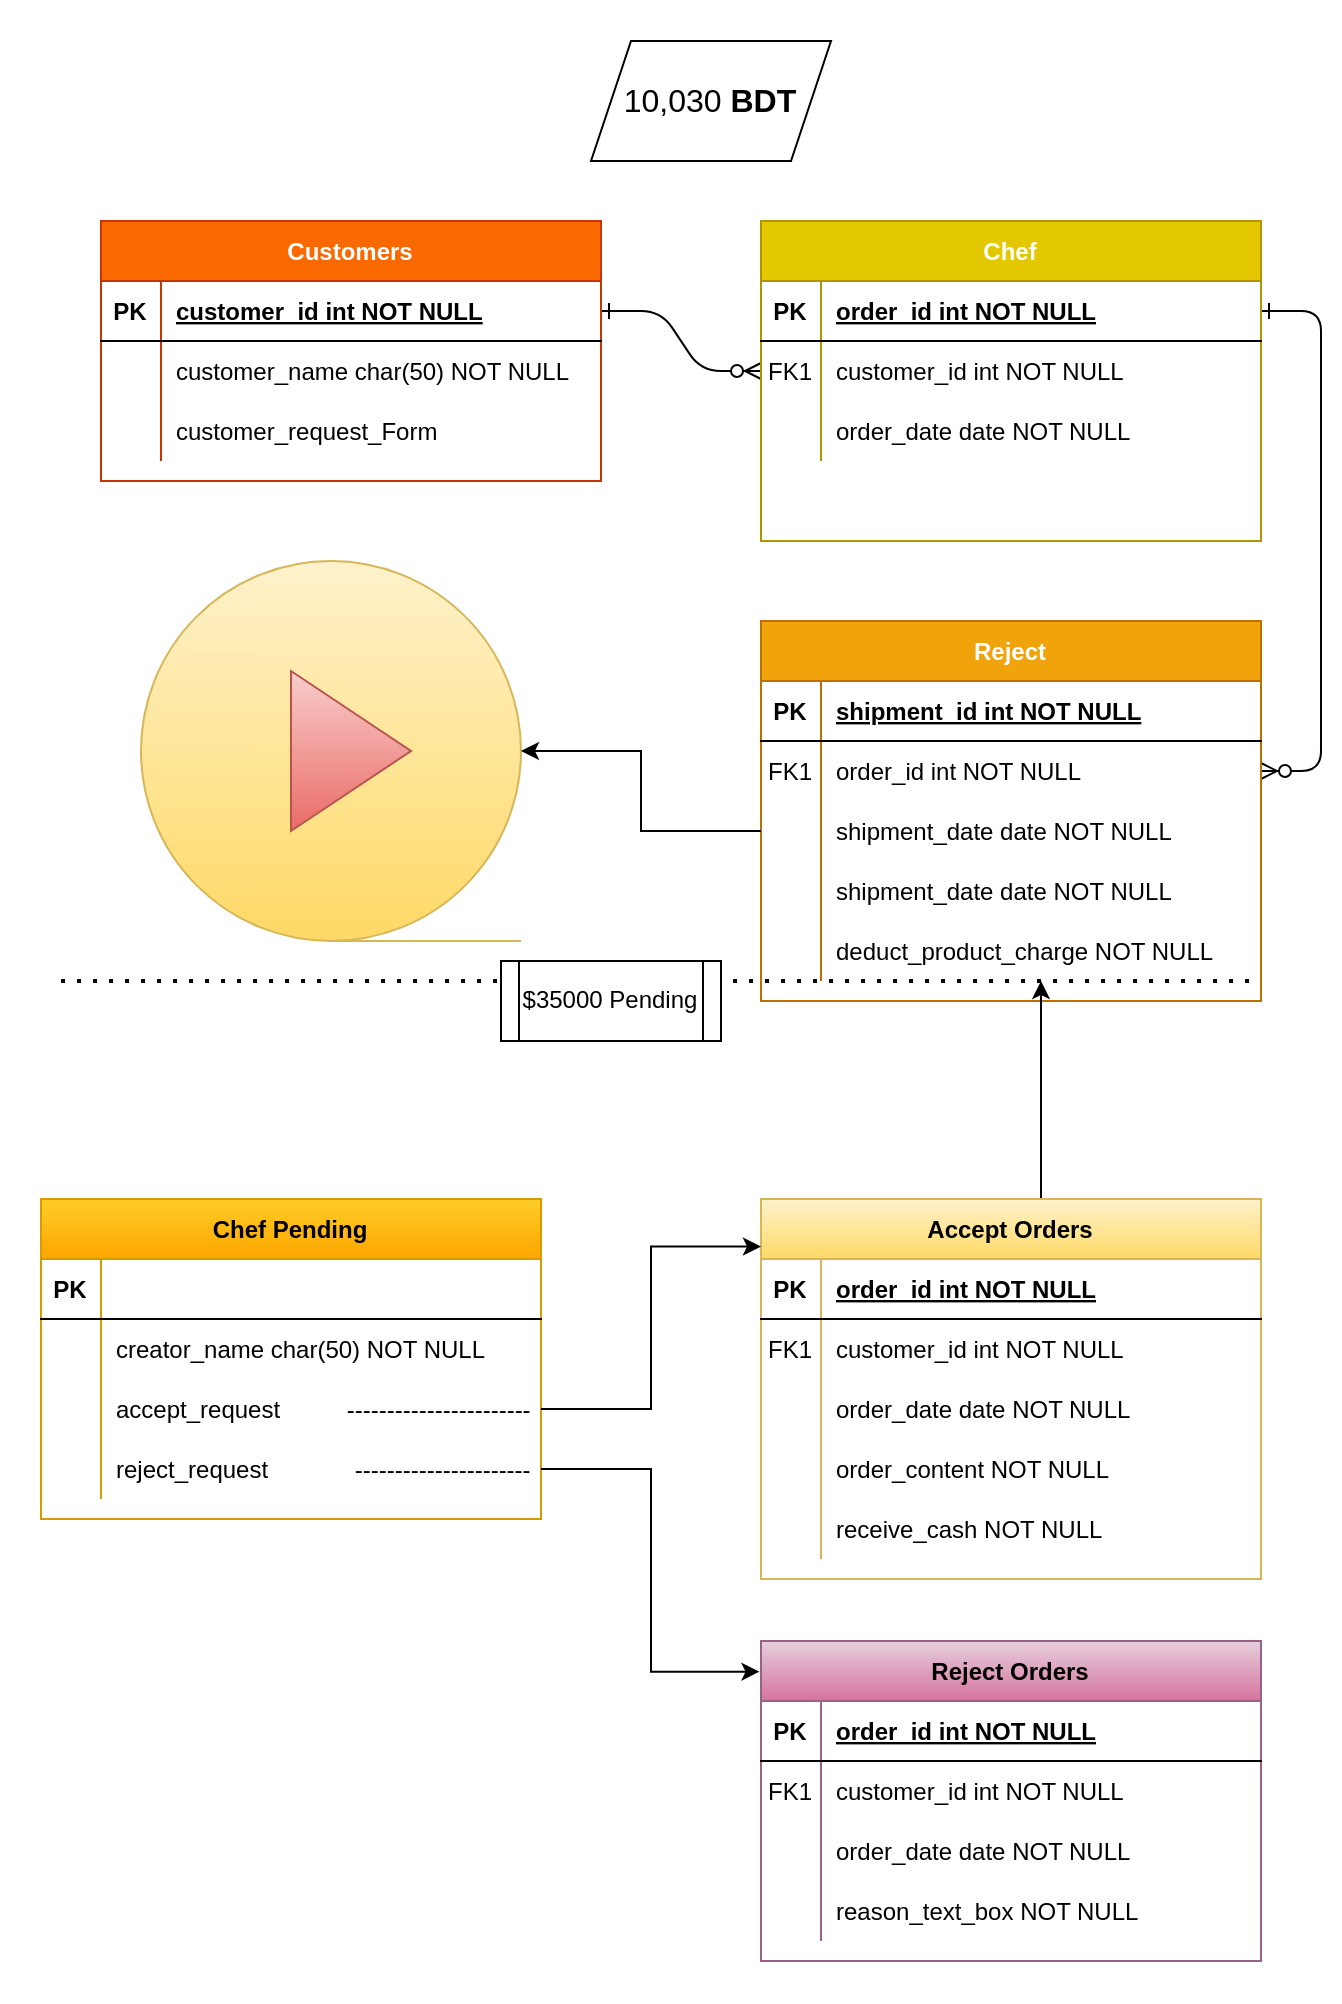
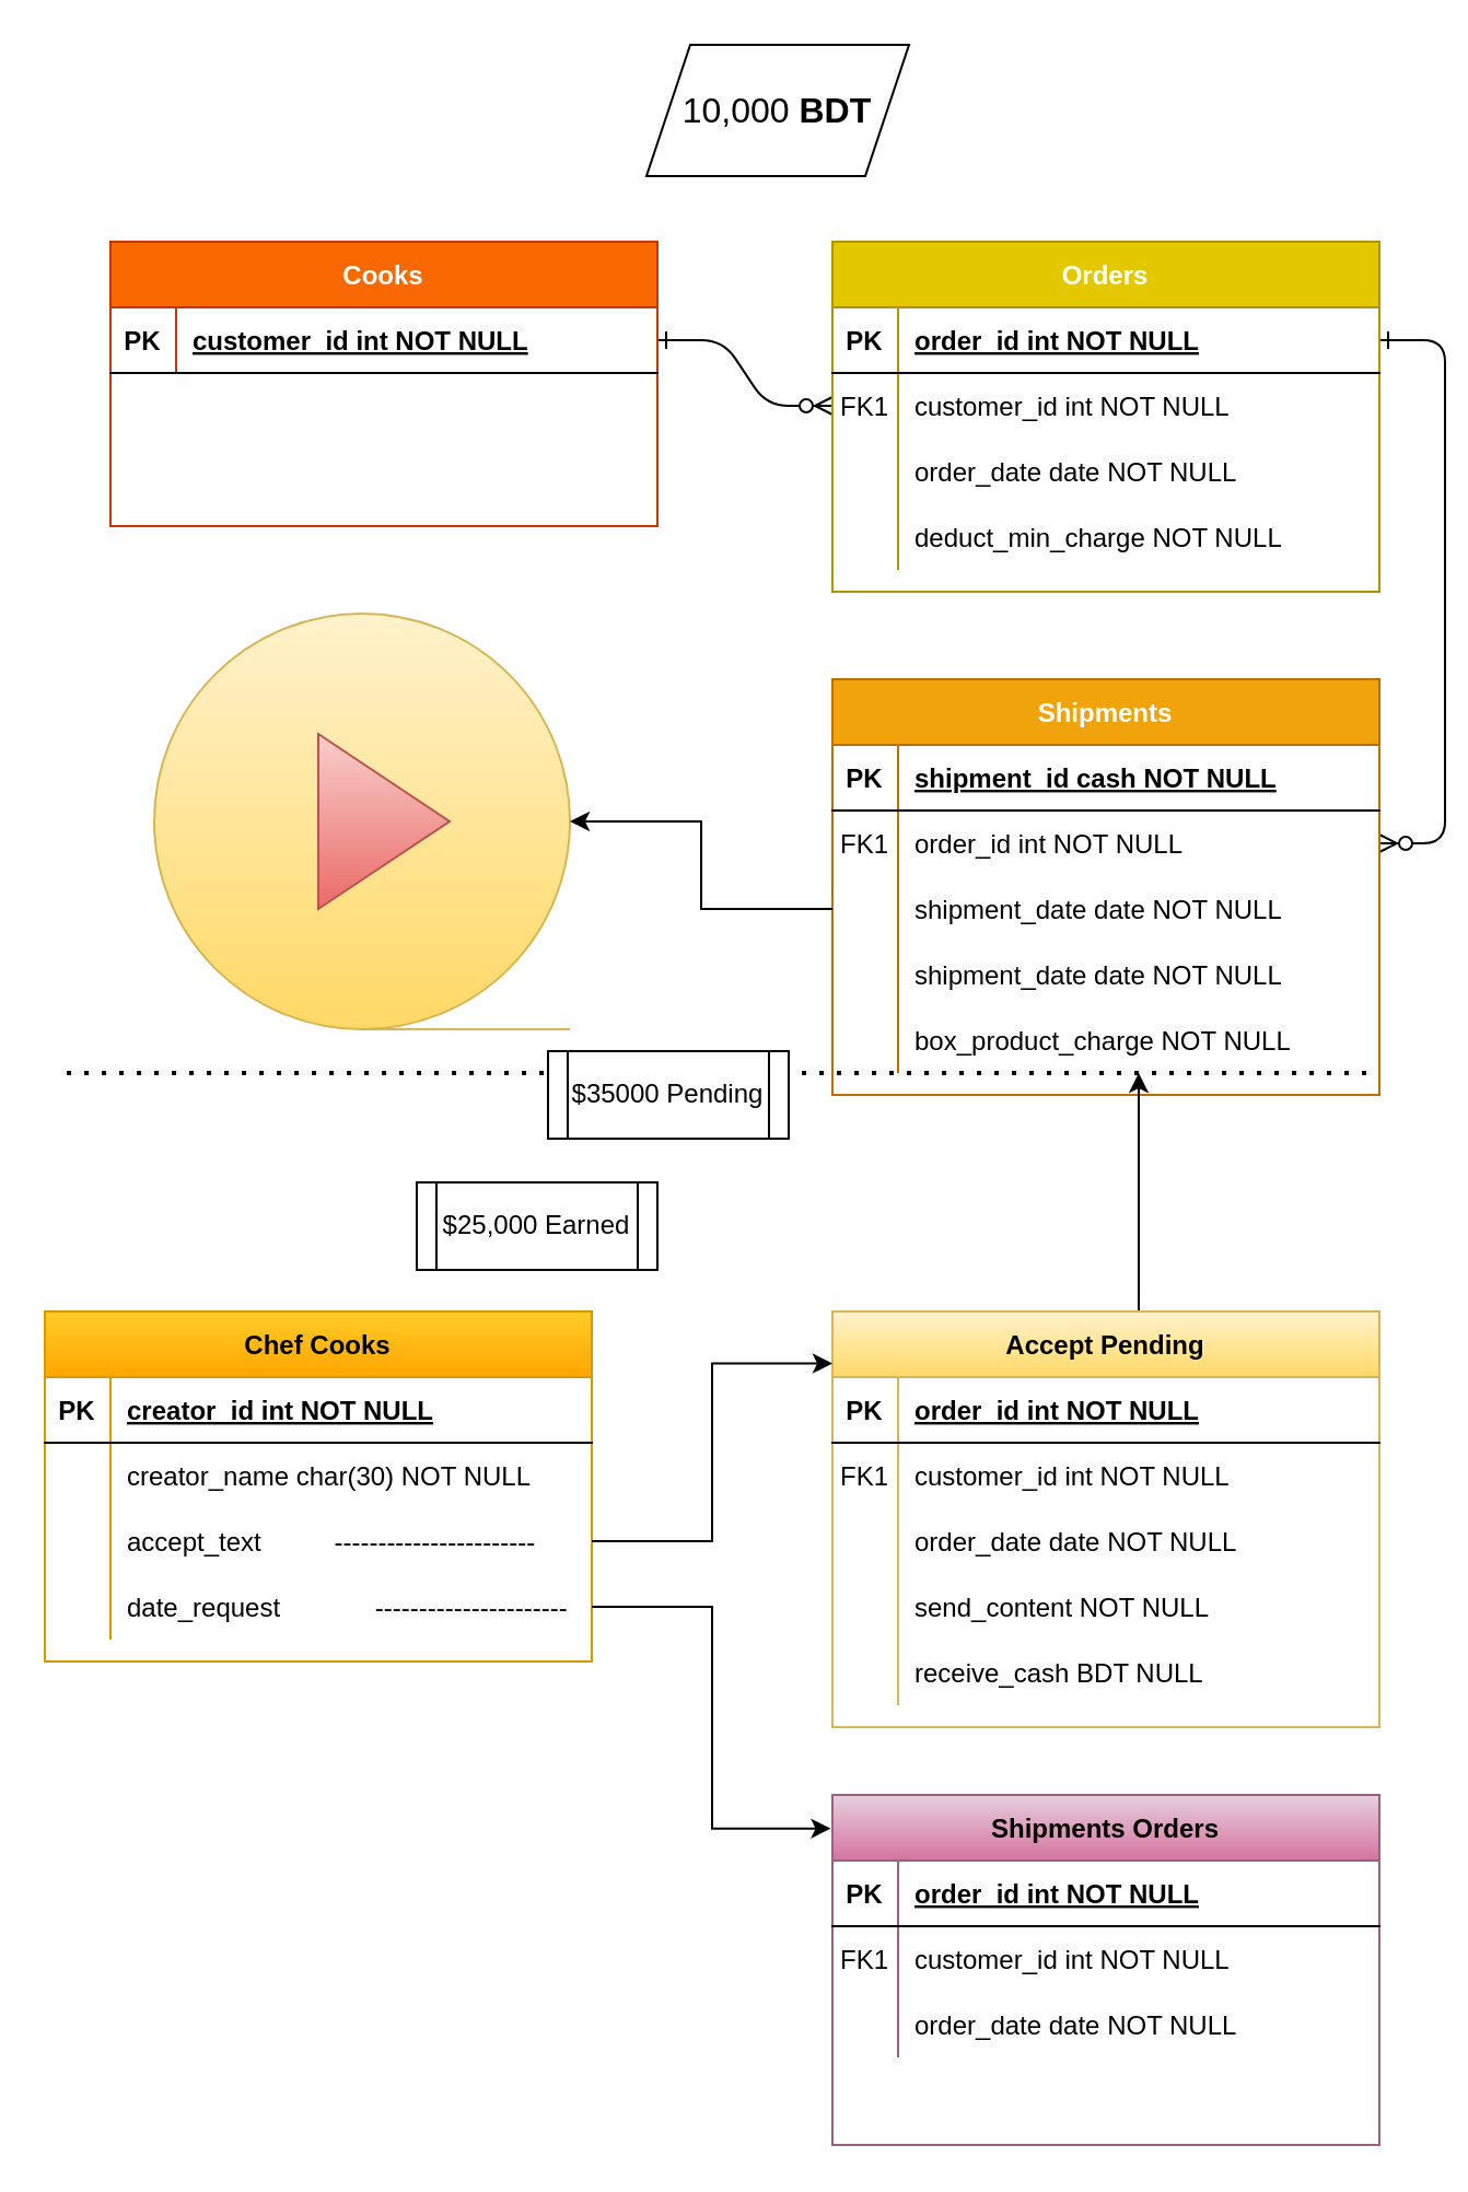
- <mxCell id="27" value="&lt;font style=&quot;font-size: 16px&quot;&gt;10,030 &lt;b&gt;BDT&lt;/b&gt;&lt;/font&gt;" style="shape=parallelogram;perimeter=parallelogramPerimeter;whiteSpace=wrap;html=1;fixedSize=1;" vertex="1" parent="1"><mxGeometry x="295" y="20" width="120" height="60" as="geometry" /></mxCell>
+ <mxCell id="27" value="&lt;font style=&quot;font-size: 16px&quot;&gt;10,000 &lt;b&gt;BDT&lt;/b&gt;&lt;/font&gt;" style="shape=parallelogram;perimeter=parallelogramPerimeter;whiteSpace=wrap;html=1;fixedSize=1;" vertex="1" parent="1"><mxGeometry x="295" y="20" width="120" height="60" as="geometry" /></mxCell>
- <mxCell id="17" value="Customers" style="shape=table;startSize=30;container=1;collapsible=1;childLayout=tableLayout;fixedRows=1;rowLines=0;fontStyle=1;align=center;resizeLast=1;fillColor=#fa6800;strokeColor=#C73500;fontColor=#ffffff;" parent="1" vertex="1"><mxGeometry x="50" y="110" width="250" height="130" as="geometry"><mxRectangle x="120" y="120" width="100" height="30" as="alternateBounds" /></mxGeometry></mxCell>
+ <mxCell id="17" value="Cooks" style="shape=table;startSize=30;container=1;collapsible=1;childLayout=tableLayout;fixedRows=1;rowLines=0;fontStyle=1;align=center;resizeLast=1;fillColor=#fa6800;strokeColor=#C73500;fontColor=#ffffff;" parent="1" vertex="1"><mxGeometry x="50" y="110" width="250" height="130" as="geometry"><mxRectangle x="120" y="120" width="100" height="30" as="alternateBounds" /></mxGeometry></mxCell>
- <mxCell id="4" value="Chef" style="shape=table;startSize=30;container=1;collapsible=1;childLayout=tableLayout;fixedRows=1;rowLines=0;fontStyle=1;align=center;resizeLast=1;fillColor=#e3c800;strokeColor=#B09500;fontColor=#ffffff;" parent="1" vertex="1"><mxGeometry x="380" y="110" width="250" height="160" as="geometry" /></mxCell>
+ <mxCell id="4" value="Orders" style="shape=table;startSize=30;container=1;collapsible=1;childLayout=tableLayout;fixedRows=1;rowLines=0;fontStyle=1;align=center;resizeLast=1;fillColor=#e3c800;strokeColor=#B09500;fontColor=#ffffff;" parent="1" vertex="1"><mxGeometry x="380" y="110" width="250" height="160" as="geometry" /></mxCell>
- <mxCell id="23" value="customer_name char(50) NOT NULL" style="shape=partialRectangle;overflow=hidden;connectable=0;fillColor=none;top=0;left=0;bottom=0;right=0;align=left;spacingLeft=6;" parent="21" vertex="1"><mxGeometry x="30" width="220" height="30" as="geometry" /></mxCell>
- <mxCell id="26" value="customer_request_Form " style="shape=partialRectangle;overflow=hidden;connectable=0;fillColor=none;top=0;left=0;bottom=0;right=0;align=left;spacingLeft=6;" vertex="1" parent="24"><mxGeometry x="30" width="220" height="30" as="geometry" /></mxCell>
+ <mxCell id="16" value="deduct_min_charge NOT NULL" style="shape=partialRectangle;overflow=hidden;connectable=0;fillColor=none;top=0;left=0;bottom=0;right=0;align=left;spacingLeft=6;" vertex="1" parent="14"><mxGeometry x="30" width="220" height="30" as="geometry" /></mxCell>
- <mxCell id="28" value="Reject" style="shape=table;startSize=30;container=1;collapsible=1;childLayout=tableLayout;fixedRows=1;rowLines=0;fontStyle=1;align=center;resizeLast=1;fillColor=#f0a30a;strokeColor=#BD7000;fontColor=#ffffff;" parent="1" vertex="1"><mxGeometry x="380" y="310" width="250" height="190" as="geometry"><mxRectangle x="450" y="280" width="90" height="30" as="alternateBounds" /></mxGeometry></mxCell>
+ <mxCell id="28" value="Shipments" style="shape=table;startSize=30;container=1;collapsible=1;childLayout=tableLayout;fixedRows=1;rowLines=0;fontStyle=1;align=center;resizeLast=1;fillColor=#f0a30a;strokeColor=#BD7000;fontColor=#ffffff;" parent="1" vertex="1"><mxGeometry x="380" y="310" width="250" height="190" as="geometry"><mxRectangle x="450" y="280" width="90" height="30" as="alternateBounds" /></mxGeometry></mxCell>
- <mxCell id="31" value="shipment_id int NOT NULL " style="shape=partialRectangle;overflow=hidden;connectable=0;fillColor=none;top=0;left=0;bottom=0;right=0;align=left;spacingLeft=6;fontStyle=5;" parent="29" vertex="1"><mxGeometry x="30" width="220" height="30" as="geometry" /></mxCell>
+ <mxCell id="31" value="shipment_id cash NOT NULL " style="shape=partialRectangle;overflow=hidden;connectable=0;fillColor=none;top=0;left=0;bottom=0;right=0;align=left;spacingLeft=6;fontStyle=5;" parent="29" vertex="1"><mxGeometry x="30" width="220" height="30" as="geometry" /></mxCell>
- <mxCell id="43" value="deduct_product_charge NOT NULL" style="shape=partialRectangle;overflow=hidden;connectable=0;fillColor=none;top=0;left=0;bottom=0;right=0;align=left;spacingLeft=6;" vertex="1" parent="41"><mxGeometry x="30" width="220" height="30" as="geometry" /></mxCell>
+ <mxCell id="43" value="box_product_charge NOT NULL" style="shape=partialRectangle;overflow=hidden;connectable=0;fillColor=none;top=0;left=0;bottom=0;right=0;align=left;spacingLeft=6;" vertex="1" parent="41"><mxGeometry x="30" width="220" height="30" as="geometry" /></mxCell>
+ <mxCell id="76" value="$25,000 Earned" style="shape=process;whiteSpace=wrap;html=1;backgroundOutline=1;size=0.083;" vertex="1" parent="1"><mxGeometry x="190" y="540" width="110" height="40" as="geometry" /></mxCell>
- <mxCell id="44" value="Chef Pending" style="shape=table;startSize=30;container=1;collapsible=1;childLayout=tableLayout;fixedRows=1;rowLines=0;fontStyle=1;align=center;resizeLast=1;fillColor=#ffcd28;strokeColor=#d79b00;gradientColor=#ffa500;" vertex="1" parent="1"><mxGeometry x="20" y="599" width="250" height="160" as="geometry"><mxRectangle x="120" y="120" width="100" height="30" as="alternateBounds" /></mxGeometry></mxCell>
+ <mxCell id="44" value="Chef Cooks" style="shape=table;startSize=30;container=1;collapsible=1;childLayout=tableLayout;fixedRows=1;rowLines=0;fontStyle=1;align=center;resizeLast=1;fillColor=#ffcd28;strokeColor=#d79b00;gradientColor=#ffa500;" vertex="1" parent="1"><mxGeometry x="20" y="599" width="250" height="160" as="geometry"><mxRectangle x="120" y="120" width="100" height="30" as="alternateBounds" /></mxGeometry></mxCell>
- <mxCell id="58" value="Accept Orders" style="shape=table;startSize=30;container=1;collapsible=1;childLayout=tableLayout;fixedRows=1;rowLines=0;fontStyle=1;align=center;resizeLast=1;fillColor=#fff2cc;strokeColor=#d6b656;gradientColor=#ffd966;" vertex="1" parent="1"><mxGeometry x="380" y="599" width="250" height="190" as="geometry" /></mxCell>
+ <mxCell id="58" value="Accept Pending" style="shape=table;startSize=30;container=1;collapsible=1;childLayout=tableLayout;fixedRows=1;rowLines=0;fontStyle=1;align=center;resizeLast=1;fillColor=#fff2cc;strokeColor=#d6b656;gradientColor=#ffd966;" vertex="1" parent="1"><mxGeometry x="380" y="599" width="250" height="190" as="geometry" /></mxCell>
+ <mxCell id="47" value="creator_id int NOT NULL " style="shape=partialRectangle;overflow=hidden;connectable=0;fillColor=none;top=0;left=0;bottom=0;right=0;align=left;spacingLeft=6;fontStyle=5;" vertex="1" parent="45"><mxGeometry x="30" width="220" height="30" as="geometry" /></mxCell>
- <mxCell id="50" value="creator_name char(50) NOT NULL" style="shape=partialRectangle;overflow=hidden;connectable=0;fillColor=none;top=0;left=0;bottom=0;right=0;align=left;spacingLeft=6;" vertex="1" parent="48"><mxGeometry x="30" width="220" height="30" as="geometry" /></mxCell>
+ <mxCell id="50" value="creator_name char(30) NOT NULL" style="shape=partialRectangle;overflow=hidden;connectable=0;fillColor=none;top=0;left=0;bottom=0;right=0;align=left;spacingLeft=6;" vertex="1" parent="48"><mxGeometry x="30" width="220" height="30" as="geometry" /></mxCell>
- <mxCell id="53" value="accept_request          -----------------------" style="shape=partialRectangle;overflow=hidden;connectable=0;fillColor=none;top=0;left=0;bottom=0;right=0;align=left;spacingLeft=6;" vertex="1" parent="51"><mxGeometry x="30" width="220" height="30" as="geometry" /></mxCell>
+ <mxCell id="53" value="accept_text          -----------------------" style="shape=partialRectangle;overflow=hidden;connectable=0;fillColor=none;top=0;left=0;bottom=0;right=0;align=left;spacingLeft=6;" vertex="1" parent="51"><mxGeometry x="30" width="220" height="30" as="geometry" /></mxCell>
- <mxCell id="56" value="reject_request             ----------------------" style="shape=partialRectangle;overflow=hidden;connectable=0;fillColor=none;top=0;left=0;bottom=0;right=0;align=left;spacingLeft=6;" vertex="1" parent="54"><mxGeometry x="30" width="220" height="30" as="geometry" /></mxCell>
+ <mxCell id="56" value="date_request             ----------------------" style="shape=partialRectangle;overflow=hidden;connectable=0;fillColor=none;top=0;left=0;bottom=0;right=0;align=left;spacingLeft=6;" vertex="1" parent="54"><mxGeometry x="30" width="220" height="30" as="geometry" /></mxCell>
- <mxCell id="70" value="order_content NOT NULL" style="shape=partialRectangle;overflow=hidden;connectable=0;fillColor=none;top=0;left=0;bottom=0;right=0;align=left;spacingLeft=6;" vertex="1" parent="68"><mxGeometry x="30" width="220" height="30" as="geometry" /></mxCell>
+ <mxCell id="70" value="send_content NOT NULL" style="shape=partialRectangle;overflow=hidden;connectable=0;fillColor=none;top=0;left=0;bottom=0;right=0;align=left;spacingLeft=6;" vertex="1" parent="68"><mxGeometry x="30" width="220" height="30" as="geometry" /></mxCell>
- <mxCell id="73" value="receive_cash NOT NULL" style="shape=partialRectangle;overflow=hidden;connectable=0;fillColor=none;top=0;left=0;bottom=0;right=0;align=left;spacingLeft=6;" vertex="1" parent="71"><mxGeometry x="30" width="220" height="30" as="geometry" /></mxCell>
+ <mxCell id="73" value="receive_cash BDT NULL" style="shape=partialRectangle;overflow=hidden;connectable=0;fillColor=none;top=0;left=0;bottom=0;right=0;align=left;spacingLeft=6;" vertex="1" parent="71"><mxGeometry x="30" width="220" height="30" as="geometry" /></mxCell>
- <mxCell id="81" value="Reject Orders" style="shape=table;startSize=30;container=1;collapsible=1;childLayout=tableLayout;fixedRows=1;rowLines=0;fontStyle=1;align=center;resizeLast=1;fillColor=#e6d0de;strokeColor=#996185;gradientColor=#d5739d;" vertex="1" parent="1"><mxGeometry x="380" y="820" width="250" height="160" as="geometry" /></mxCell>
+ <mxCell id="81" value="Shipments Orders" style="shape=table;startSize=30;container=1;collapsible=1;childLayout=tableLayout;fixedRows=1;rowLines=0;fontStyle=1;align=center;resizeLast=1;fillColor=#e6d0de;strokeColor=#996185;gradientColor=#d5739d;" vertex="1" parent="1"><mxGeometry x="380" y="820" width="250" height="160" as="geometry" /></mxCell>
- <mxCell id="93" value="reason_text_box NOT NULL" style="shape=partialRectangle;overflow=hidden;connectable=0;fillColor=none;top=0;left=0;bottom=0;right=0;align=left;spacingLeft=6;" vertex="1" parent="91"><mxGeometry x="30" width="220" height="30" as="geometry" /></mxCell>
